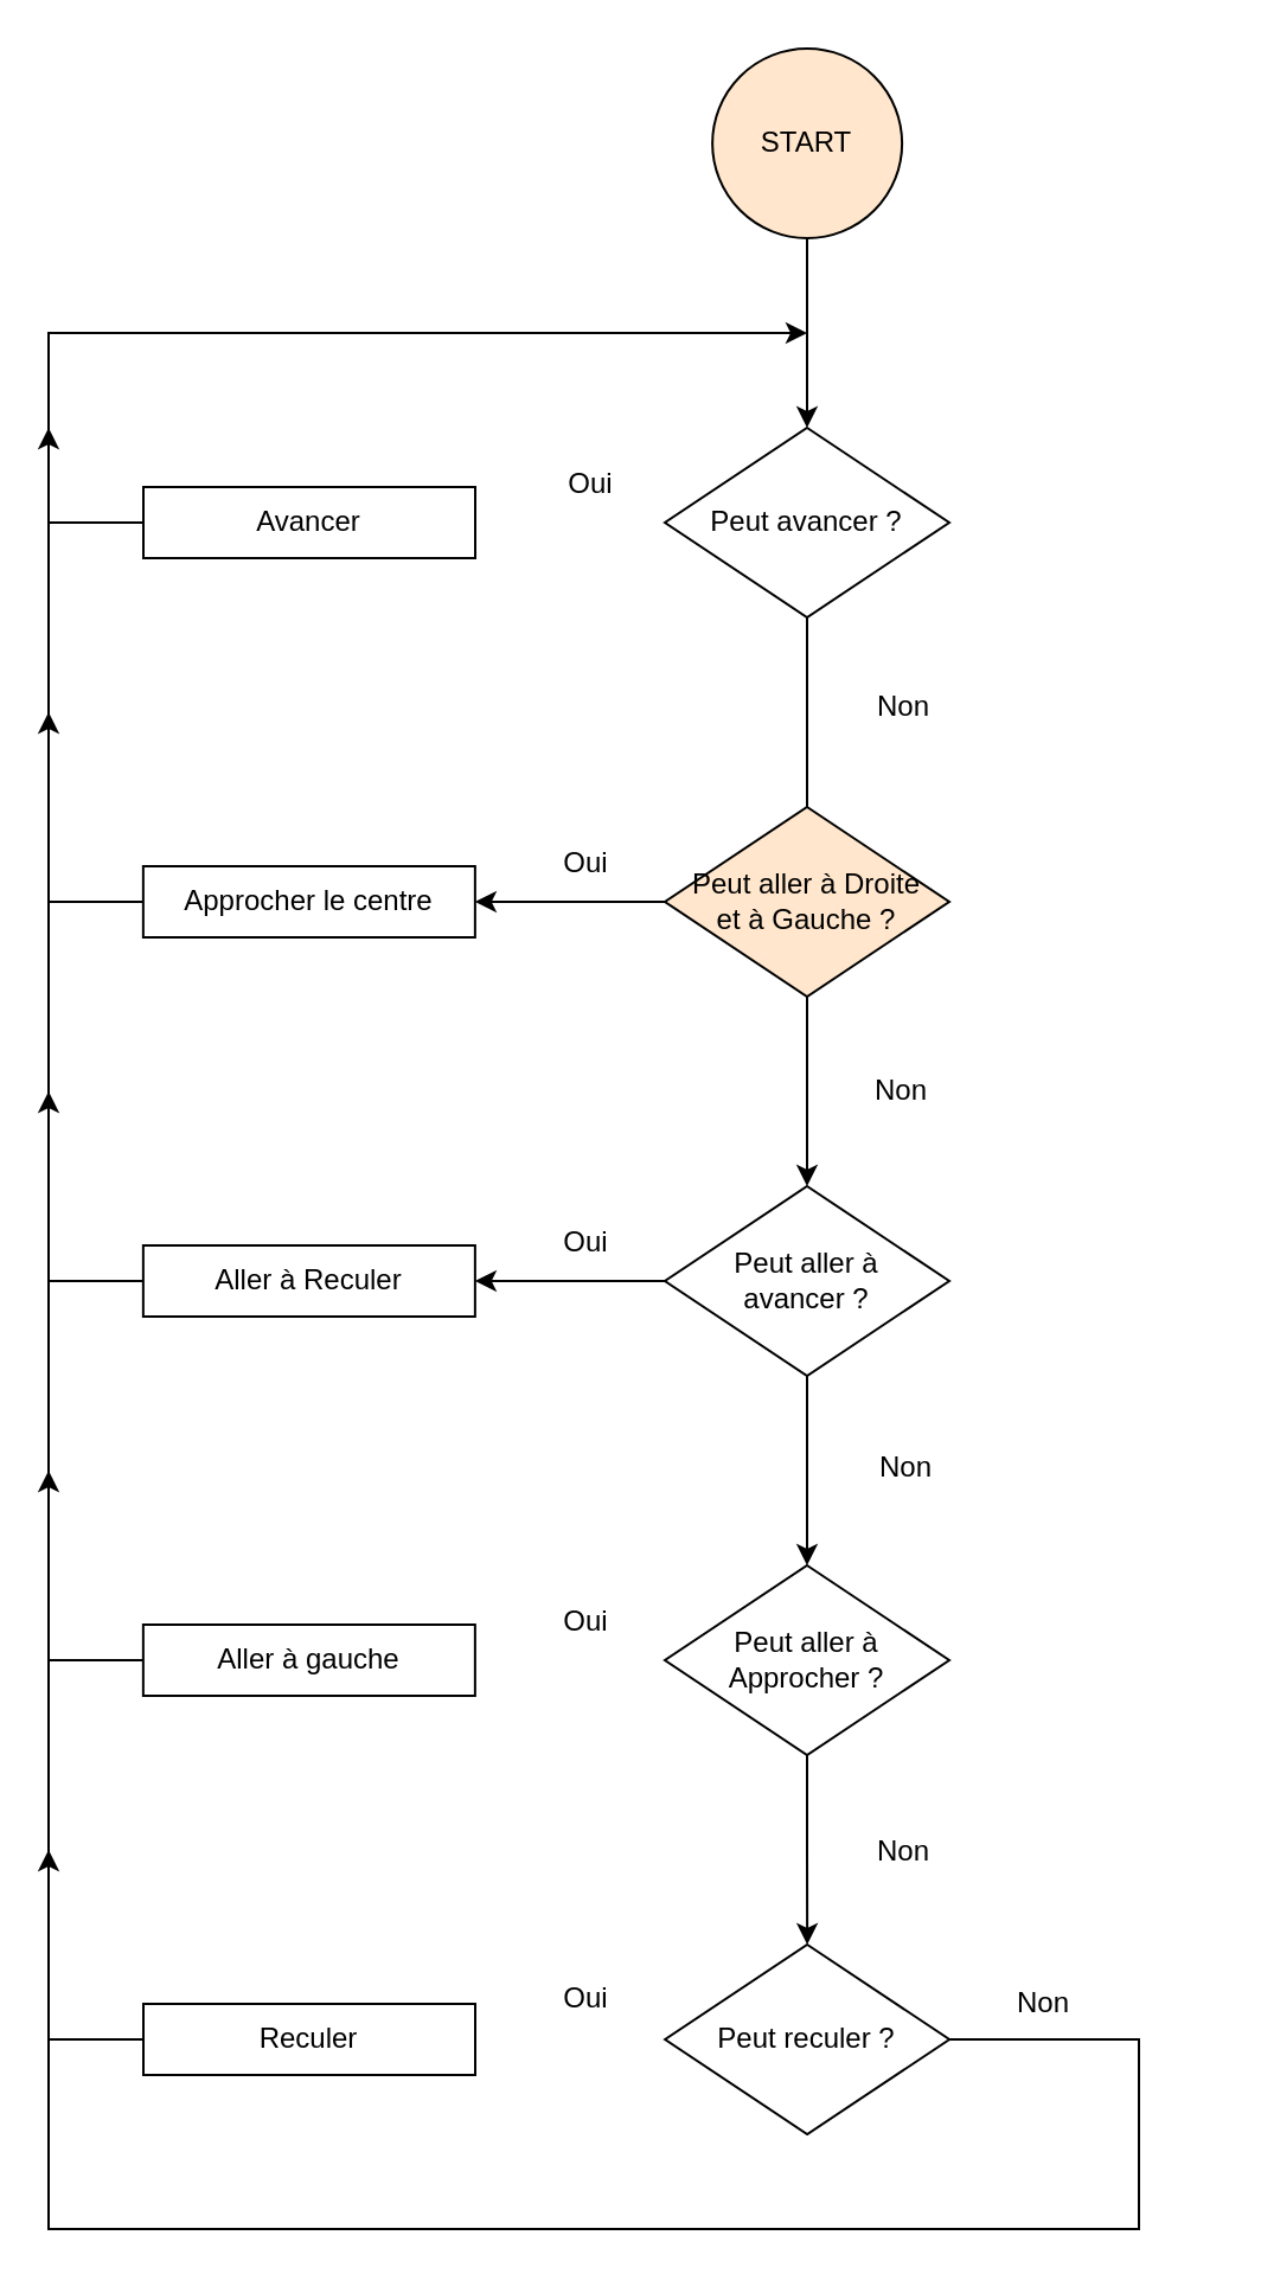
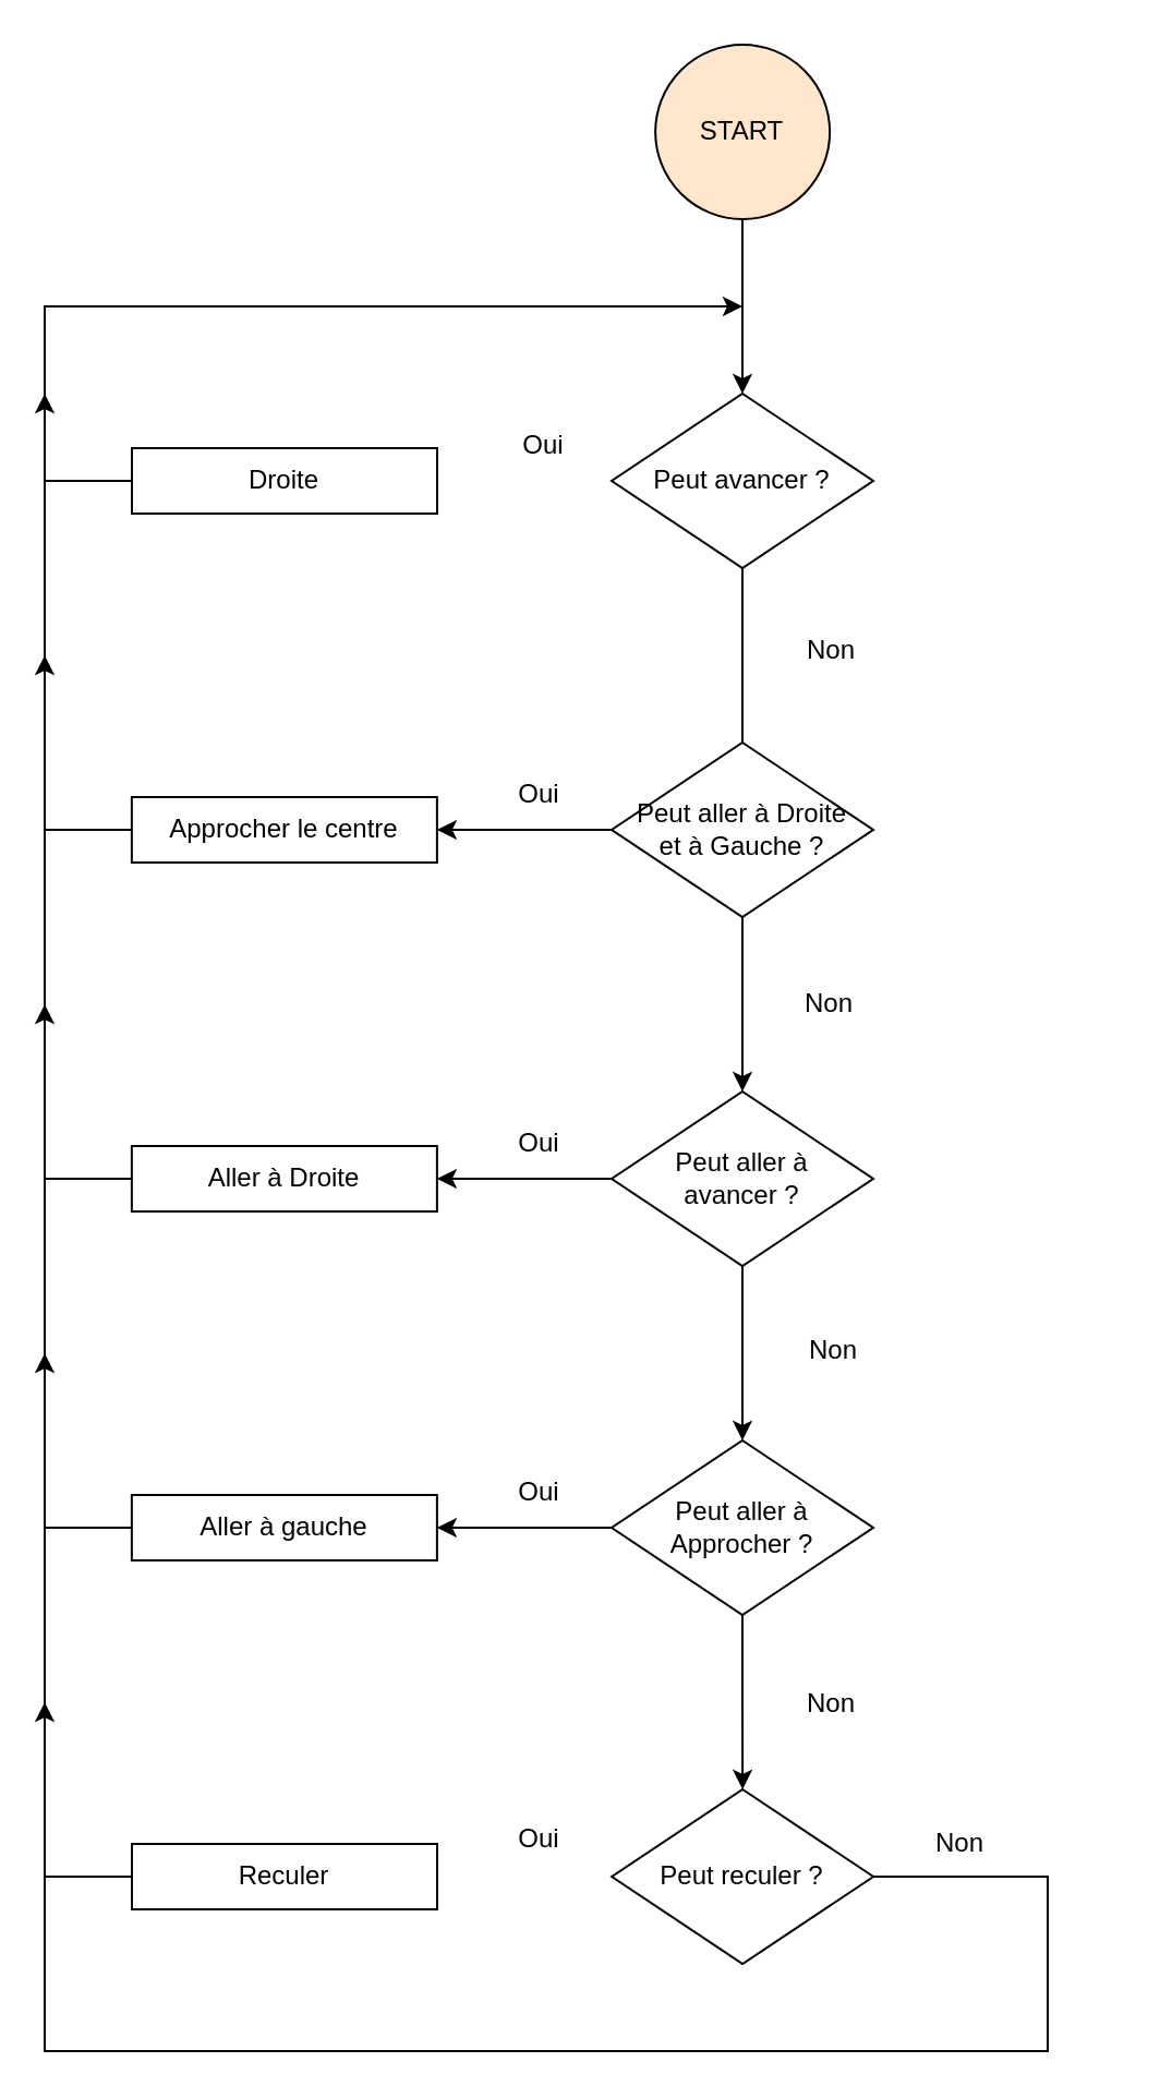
- <mxCell id="10" value="Avancer" style="text;whiteSpace=wrap;strokeColor=default;align=center;verticalAlign=middle;" vertex="1" parent="1"><mxGeometry x="60" y="205" width="140" height="30" as="geometry" /></mxCell>
+ <mxCell id="10" value="Droite" style="text;whiteSpace=wrap;strokeColor=default;align=center;verticalAlign=middle;" vertex="1" parent="1"><mxGeometry x="60" y="205" width="140" height="30" as="geometry" /></mxCell>
- <mxCell id="13" value="Peut aller à Droite&lt;br&gt;et à&amp;nbsp;Gauche ?" style="rhombus;whiteSpace=wrap;html=1;fillColor=#ffe6cc;" vertex="1" parent="1"><mxGeometry x="280" y="340" width="120" height="80" as="geometry" /></mxCell>
+ <mxCell id="13" value="Peut aller à Droite&lt;br&gt;et à&amp;nbsp;Gauche ?" style="rhombus;whiteSpace=wrap;html=1;" vertex="1" parent="1"><mxGeometry x="280" y="340" width="120" height="80" as="geometry" /></mxCell>
- <mxCell id="15" value="Aller à Reculer" style="text;whiteSpace=wrap;strokeColor=default;align=center;verticalAlign=middle;" vertex="1" parent="1"><mxGeometry x="59.93" y="525" width="140" height="30" as="geometry" /></mxCell>
+ <mxCell id="15" value="Aller à Droite" style="text;whiteSpace=wrap;strokeColor=default;align=center;verticalAlign=middle;" vertex="1" parent="1"><mxGeometry x="59.93" y="525" width="140" height="30" as="geometry" /></mxCell>
+ <mxCell id="22" value="" style="edgeStyle=orthogonalEdgeStyle;rounded=0;orthogonalLoop=1;jettySize=auto;html=1;" edge="1" parent="1" source="23" target="20"><mxGeometry relative="1" as="geometry" /></mxCell>
